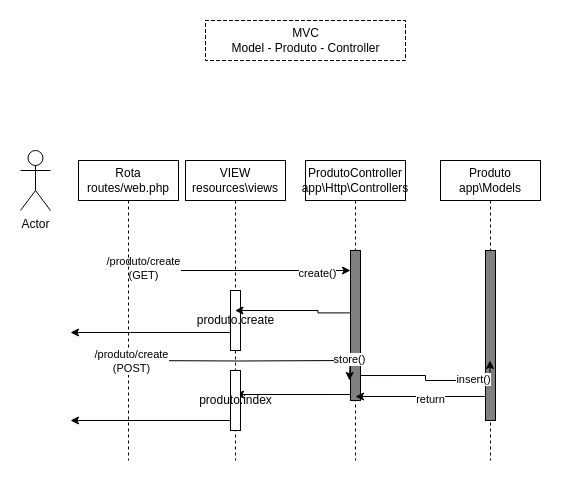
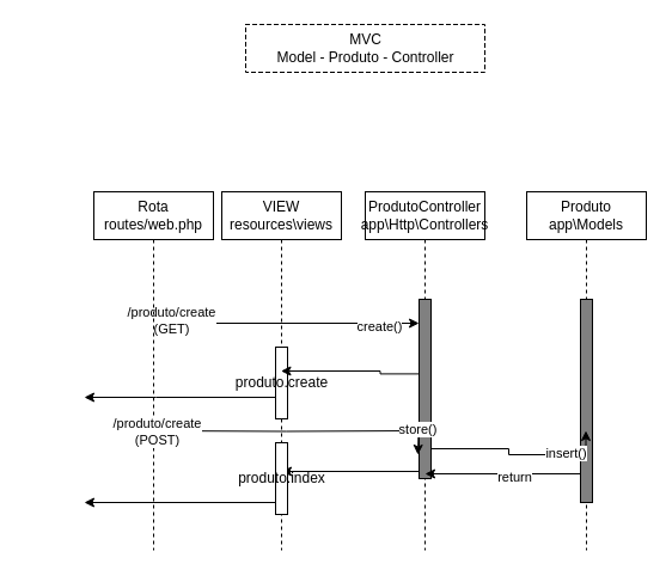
- <mxCell id="16" value="Actor" style="shape=umlActor;verticalLabelPosition=bottom;verticalAlign=top;html=1;" parent="1" vertex="1"><mxGeometry x="20" y="150" width="30" height="60" as="geometry" /></mxCell>
